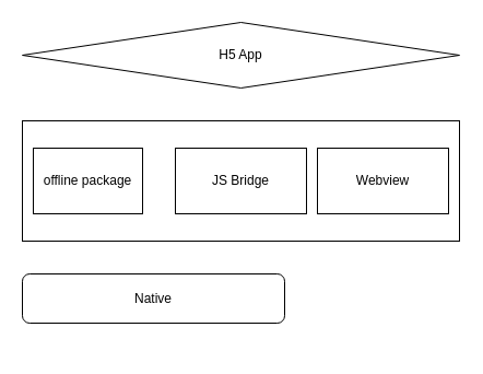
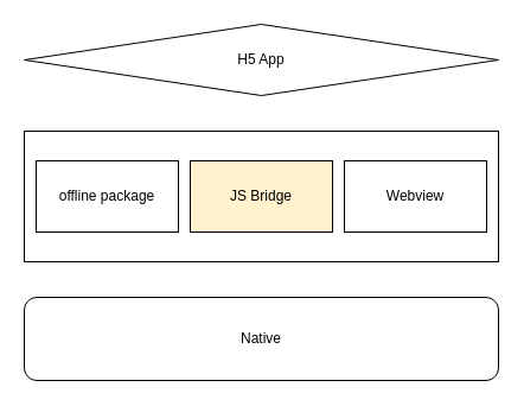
- <mxCell id="5" value="offline package" style="rounded=0;whiteSpace=wrap;html=1;" vertex="1" parent="1"><mxGeometry x="30" y="135" width="100" height="60" as="geometry" /></mxCell>
+ <mxCell id="5" value="offline package" style="rounded=0;whiteSpace=wrap;html=1;" vertex="1" parent="1"><mxGeometry x="30" y="135" width="120" height="60" as="geometry" /></mxCell>
- <mxCell id="6" value="JS Bridge" style="rounded=0;whiteSpace=wrap;html=1;" vertex="1" parent="1"><mxGeometry x="160" y="135" width="120" height="60" as="geometry" /></mxCell>
+ <mxCell id="6" value="JS Bridge" style="rounded=0;whiteSpace=wrap;html=1;fillColor=#fff2cc;" vertex="1" parent="1"><mxGeometry x="160" y="135" width="120" height="60" as="geometry" /></mxCell>
- <mxCell id="2" value="Native" style="rounded=1;whiteSpace=wrap;html=1;" vertex="1" parent="1"><mxGeometry x="20" y="250" width="240" height="45" as="geometry" /></mxCell>
+ <mxCell id="2" value="Native" style="rounded=1;whiteSpace=wrap;html=1;" vertex="1" parent="1"><mxGeometry x="20" y="250" width="400" height="70" as="geometry" /></mxCell>
